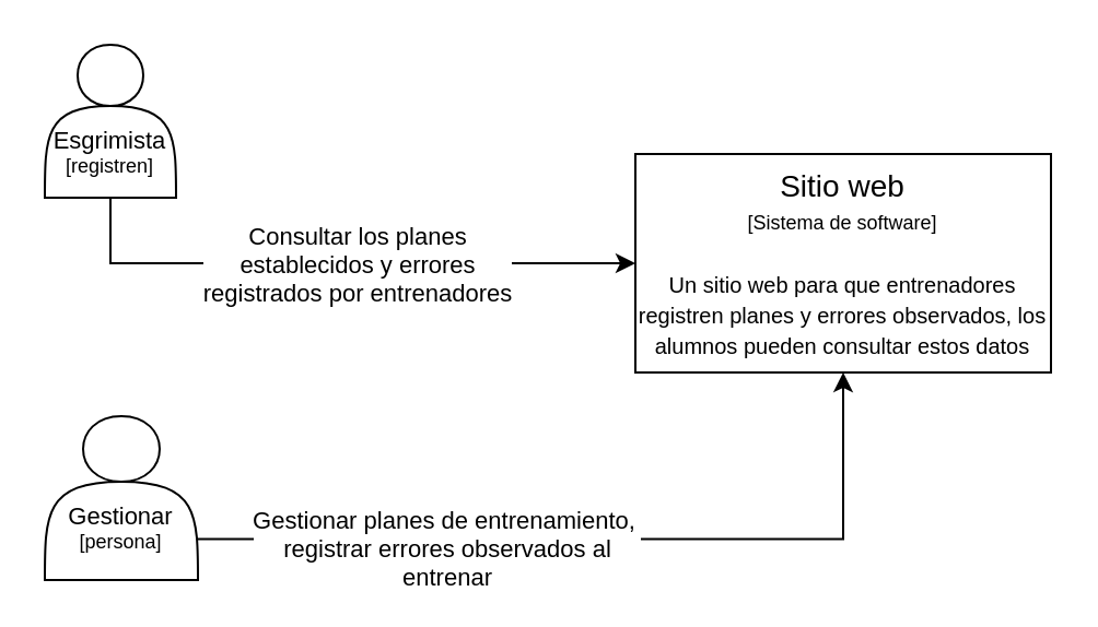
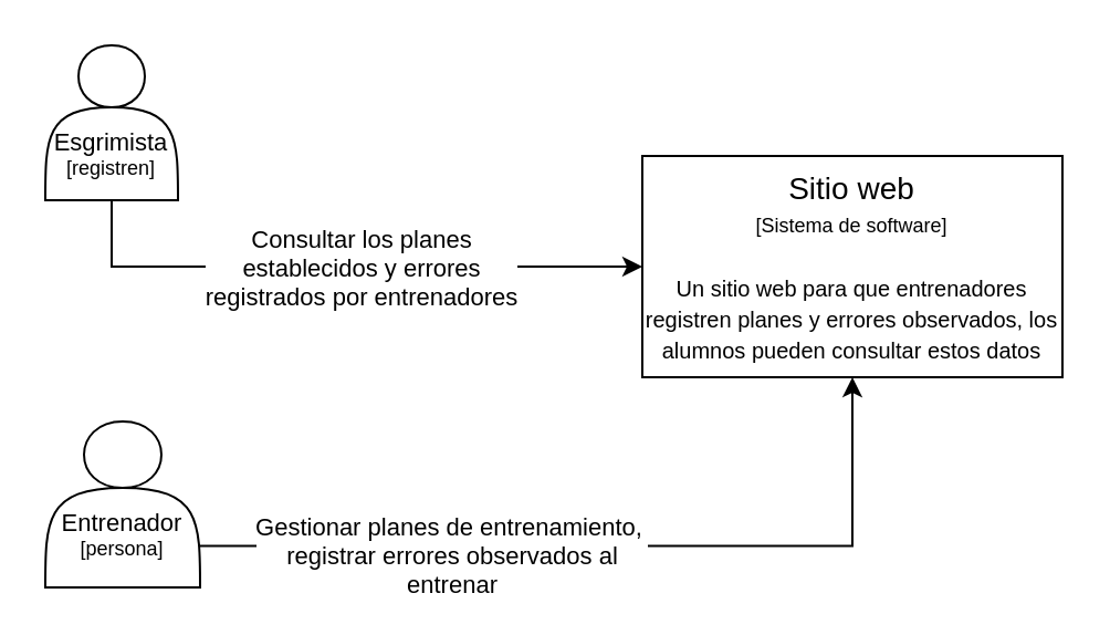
- <mxCell id="7" value="&lt;font style=&quot;font-size: 11px;&quot;&gt;Gestionar&lt;br&gt;&lt;/font&gt;&lt;font style=&quot;font-size: 9px;&quot;&gt;[persona]&lt;/font&gt;" style="shape=actor;whiteSpace=wrap;html=1;fontSize=9;spacingTop=27;" parent="1" vertex="1"><mxGeometry x="20" y="190" width="70" height="75" as="geometry" /></mxCell>
+ <mxCell id="7" value="&lt;font style=&quot;font-size: 11px;&quot;&gt;Entrenador&lt;br&gt;&lt;/font&gt;&lt;font style=&quot;font-size: 9px;&quot;&gt;[persona]&lt;/font&gt;" style="shape=actor;whiteSpace=wrap;html=1;fontSize=9;spacingTop=27;" parent="1" vertex="1"><mxGeometry x="20" y="190" width="70" height="75" as="geometry" /></mxCell>
